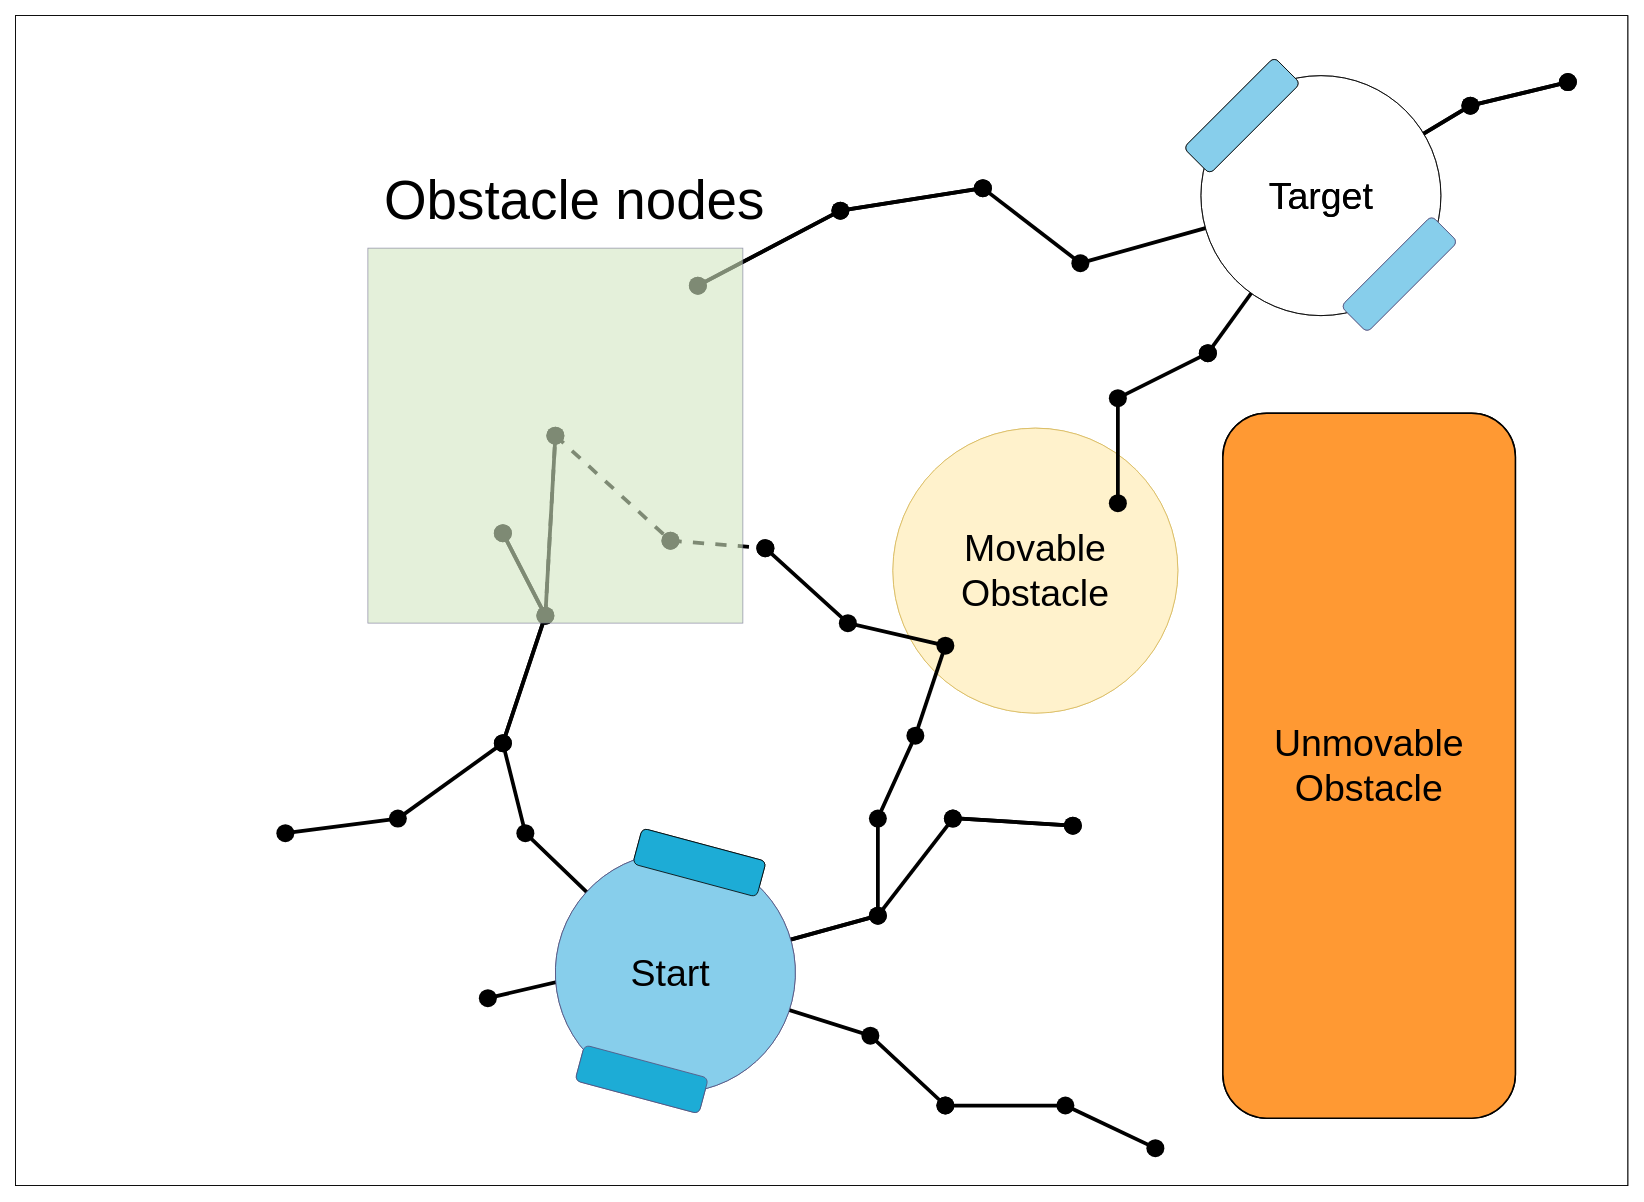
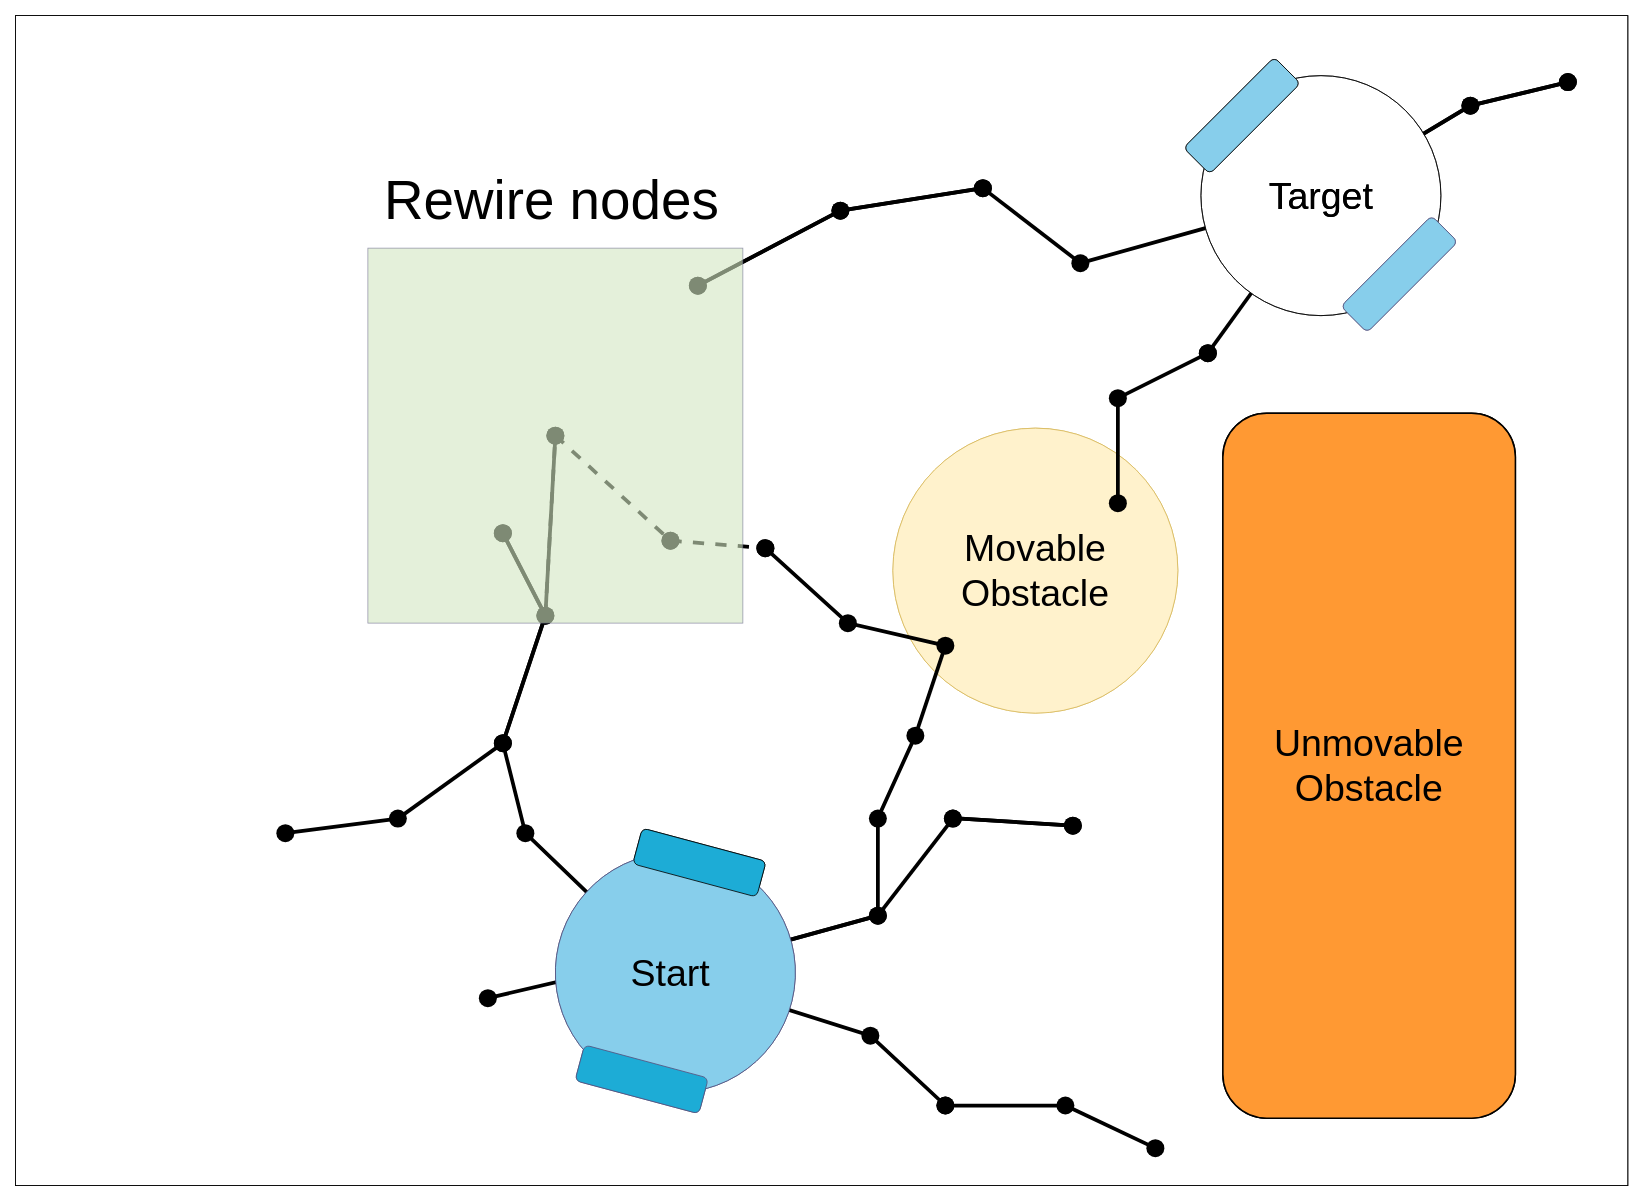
- <mxCell id="34" value="&lt;div style=&quot;text-align: center;&quot;&gt;&lt;span style=&quot;font-size: 73px;&quot;&gt;Obstacle nodes&lt;/span&gt;&lt;/div&gt;" style="text;whiteSpace=wrap;html=1;fontSize=41;" parent="1" vertex="1"><mxGeometry x="510" y="215" width="880" height="70" as="geometry" /></mxCell>
+ <mxCell id="34" value="&lt;div style=&quot;text-align: center;&quot;&gt;&lt;span style=&quot;font-size: 73px;&quot;&gt;Rewire nodes&lt;/span&gt;&lt;/div&gt;" style="text;whiteSpace=wrap;html=1;fontSize=41;" parent="1" vertex="1"><mxGeometry x="510" y="215" width="880" height="70" as="geometry" /></mxCell>
